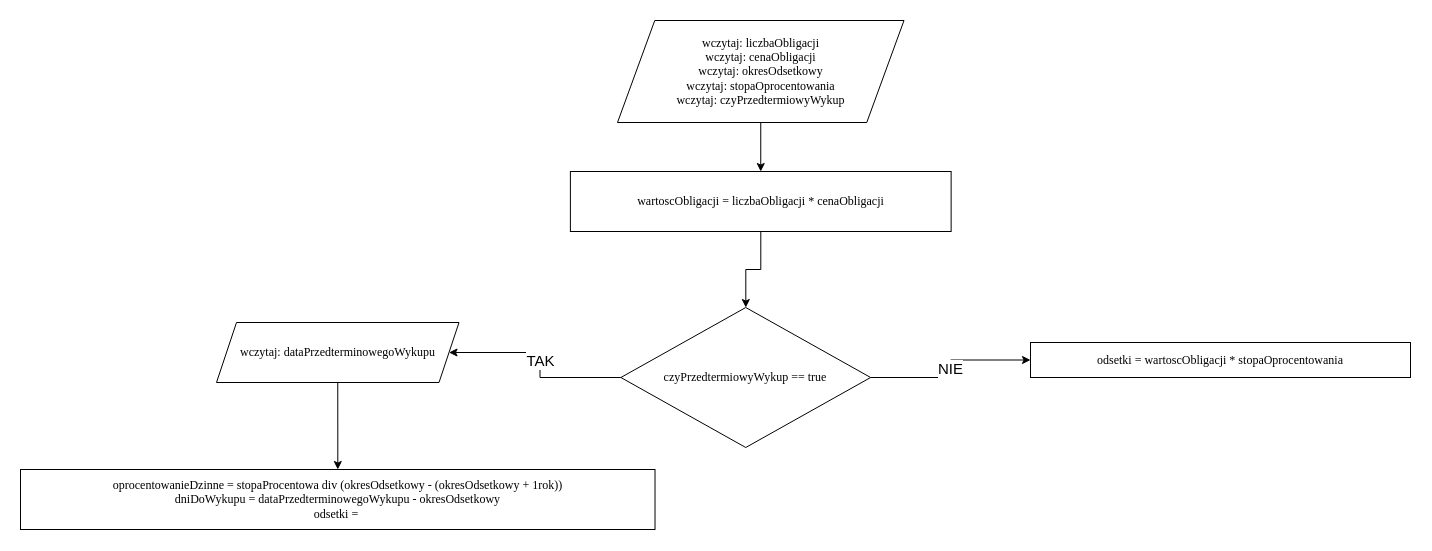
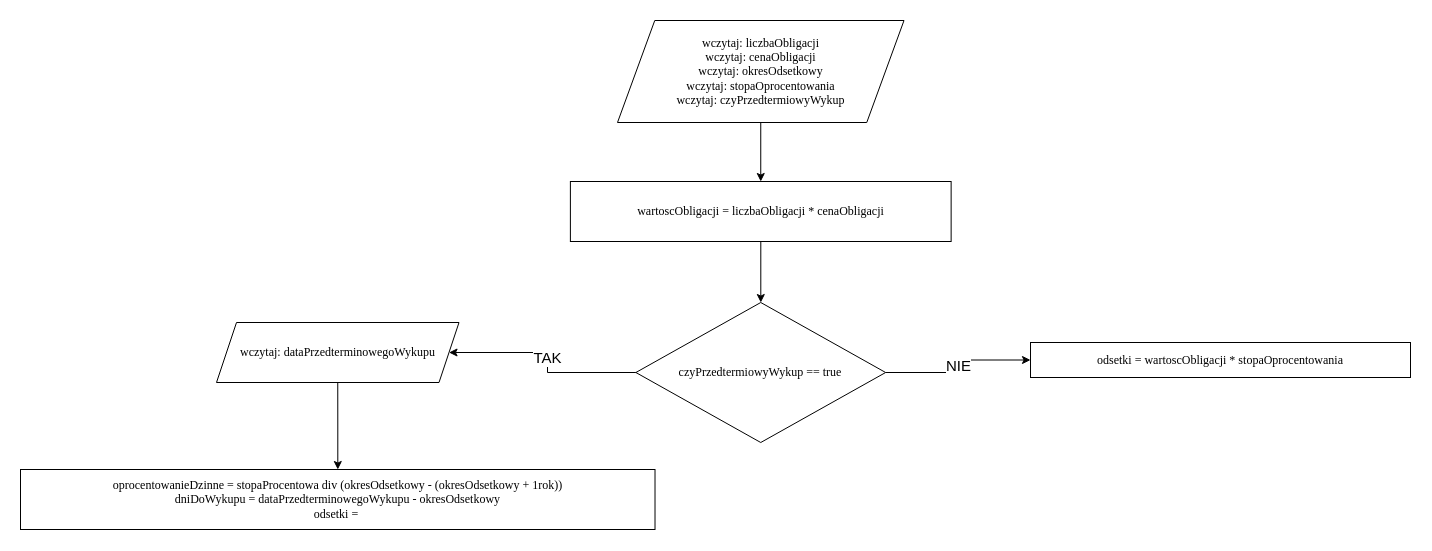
- <mxCell id="12" value="wartoscObligacji = liczbaObligacji * cenaObligacji" style="whiteSpace=wrap;html=1;fontFamily=Lucida Console;strokeWidth=1;rounded=0;arcSize=12;hachureGap=4;glass=0;shadow=0;labelBackgroundColor=none;" vertex="1" parent="1"><mxGeometry x="569.89" y="171" width="380.74" height="60" as="geometry" /></mxCell>
+ <mxCell id="12" value="wartoscObligacji = liczbaObligacji * cenaObligacji" style="whiteSpace=wrap;html=1;fontFamily=Lucida Console;strokeWidth=1;rounded=0;arcSize=12;hachureGap=4;glass=0;shadow=0;labelBackgroundColor=none;" vertex="1" parent="1"><mxGeometry x="569.89" y="181" width="380.74" height="60" as="geometry" /></mxCell>
- <mxCell id="6" value="czyPrzedtermiowyWykup&amp;nbsp;== true" style="rhombus;whiteSpace=wrap;html=1;fontFamily=Lucida Console;strokeWidth=1;rounded=0;arcSize=12;hachureGap=4;glass=0;shadow=0;labelBackgroundColor=none;" vertex="1" parent="1"><mxGeometry x="620.38" y="307" width="249.75" height="140" as="geometry" /></mxCell>
+ <mxCell id="6" value="czyPrzedtermiowyWykup&amp;nbsp;== true" style="rhombus;whiteSpace=wrap;html=1;fontFamily=Lucida Console;strokeWidth=1;rounded=0;arcSize=12;hachureGap=4;glass=0;shadow=0;labelBackgroundColor=none;" vertex="1" parent="1"><mxGeometry x="635.38" y="302" width="249.75" height="140" as="geometry" /></mxCell>
